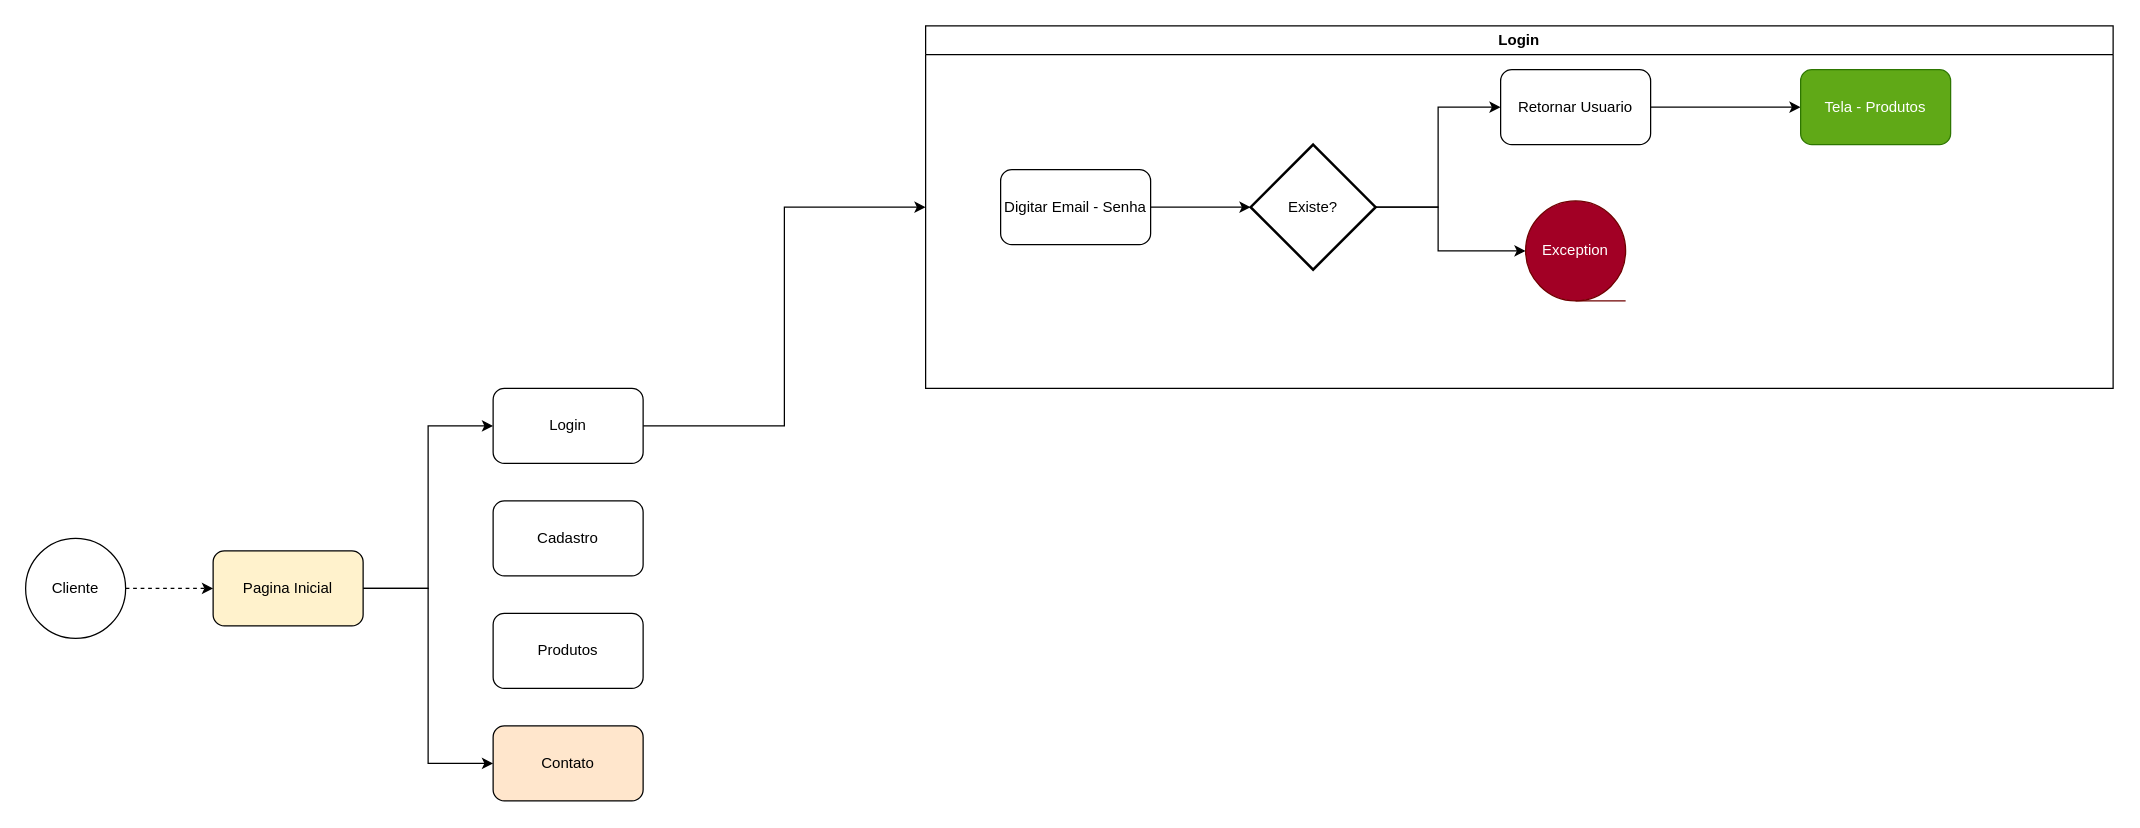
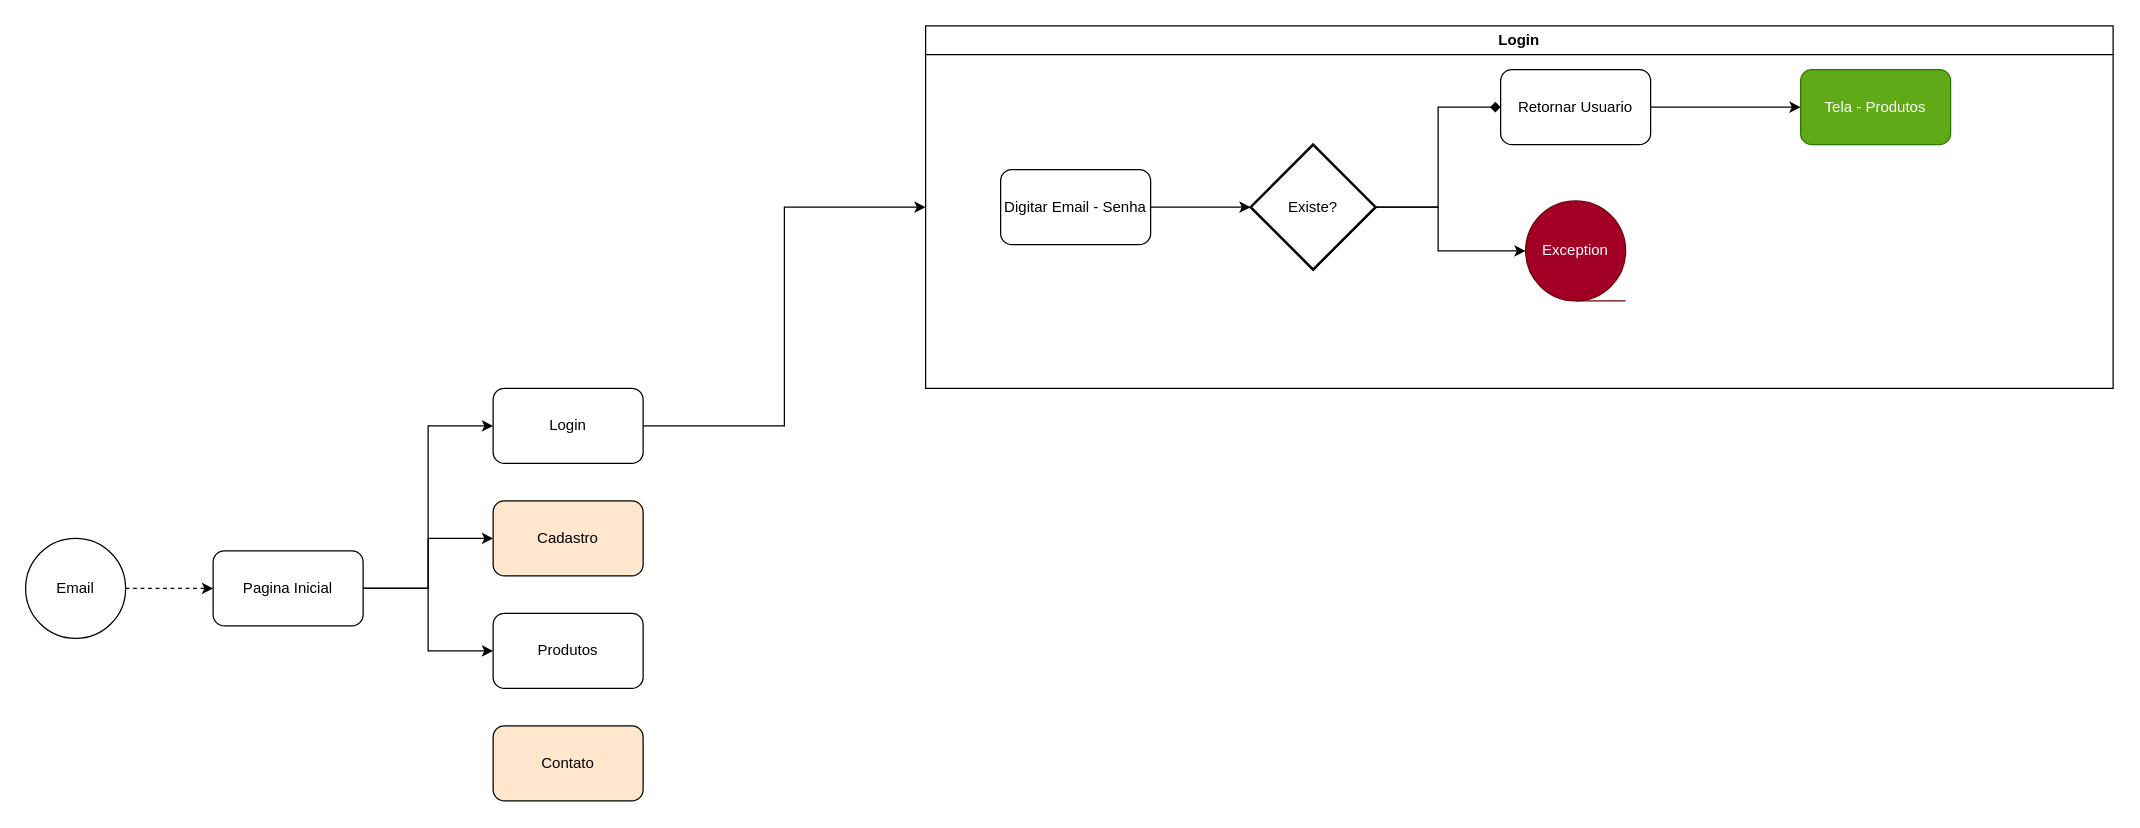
- <mxCell id="16" style="edgeStyle=orthogonalEdgeStyle;rounded=0;orthogonalLoop=1;jettySize=auto;html=1;entryX=0;entryY=0.5;entryDx=0;entryDy=0;" parent="13" source="18" target="20" edge="1"><mxGeometry relative="1" as="geometry"><mxPoint x="450" y="70" as="targetPoint" /></mxGeometry></mxCell>
+ <mxCell id="16" style="edgeStyle=orthogonalEdgeStyle;rounded=0;orthogonalLoop=1;jettySize=auto;html=1;entryX=0;entryY=0.5;entryDx=0;entryDy=0;endArrow=diamond;" parent="13" source="18" target="20" edge="1"><mxGeometry relative="1" as="geometry"><mxPoint x="450" y="70" as="targetPoint" /></mxGeometry></mxCell>
+ <mxCell id="3" style="edgeStyle=orthogonalEdgeStyle;rounded=0;orthogonalLoop=1;jettySize=auto;html=1;" parent="1" source="5" target="10" edge="1"><mxGeometry relative="1" as="geometry" /></mxCell>
- <mxCell id="10" value="Cadastro" style="rounded=1;whiteSpace=wrap;html=1;" parent="1" vertex="1"><mxGeometry x="394" y="400" width="120" height="60" as="geometry" /></mxCell>
+ <mxCell id="10" value="Cadastro" style="rounded=1;whiteSpace=wrap;html=1;fillColor=#ffe6cc;" parent="1" vertex="1"><mxGeometry x="394" y="400" width="120" height="60" as="geometry" /></mxCell>
- <mxCell id="7" value="Cliente" style="ellipse;whiteSpace=wrap;html=1;aspect=fixed;" parent="1" vertex="1"><mxGeometry x="20" y="430" width="80" height="80" as="geometry" /></mxCell>
+ <mxCell id="7" value="Email" style="ellipse;whiteSpace=wrap;html=1;aspect=fixed;" parent="1" vertex="1"><mxGeometry x="20" y="430" width="80" height="80" as="geometry" /></mxCell>
- <mxCell id="5" value="Pagina Inicial" style="rounded=1;whiteSpace=wrap;html=1;fillColor=#fff2cc;" parent="1" vertex="1"><mxGeometry x="170" y="440" width="120" height="60" as="geometry" /></mxCell>
+ <mxCell id="5" value="Pagina Inicial" style="rounded=1;whiteSpace=wrap;html=1;" parent="1" vertex="1"><mxGeometry x="170" y="440" width="120" height="60" as="geometry" /></mxCell>
- <mxCell id="4" style="edgeStyle=orthogonalEdgeStyle;rounded=0;orthogonalLoop=1;jettySize=auto;html=1;entryX=0;entryY=0.5;entryDx=0;entryDy=0;" parent="1" source="5" target="12" edge="1"><mxGeometry relative="1" as="geometry" /></mxCell>
+ <mxCell id="4" style="edgeStyle=orthogonalEdgeStyle;rounded=0;orthogonalLoop=1;jettySize=auto;html=1;" parent="1" source="5" target="11" edge="1"><mxGeometry relative="1" as="geometry" /></mxCell>
